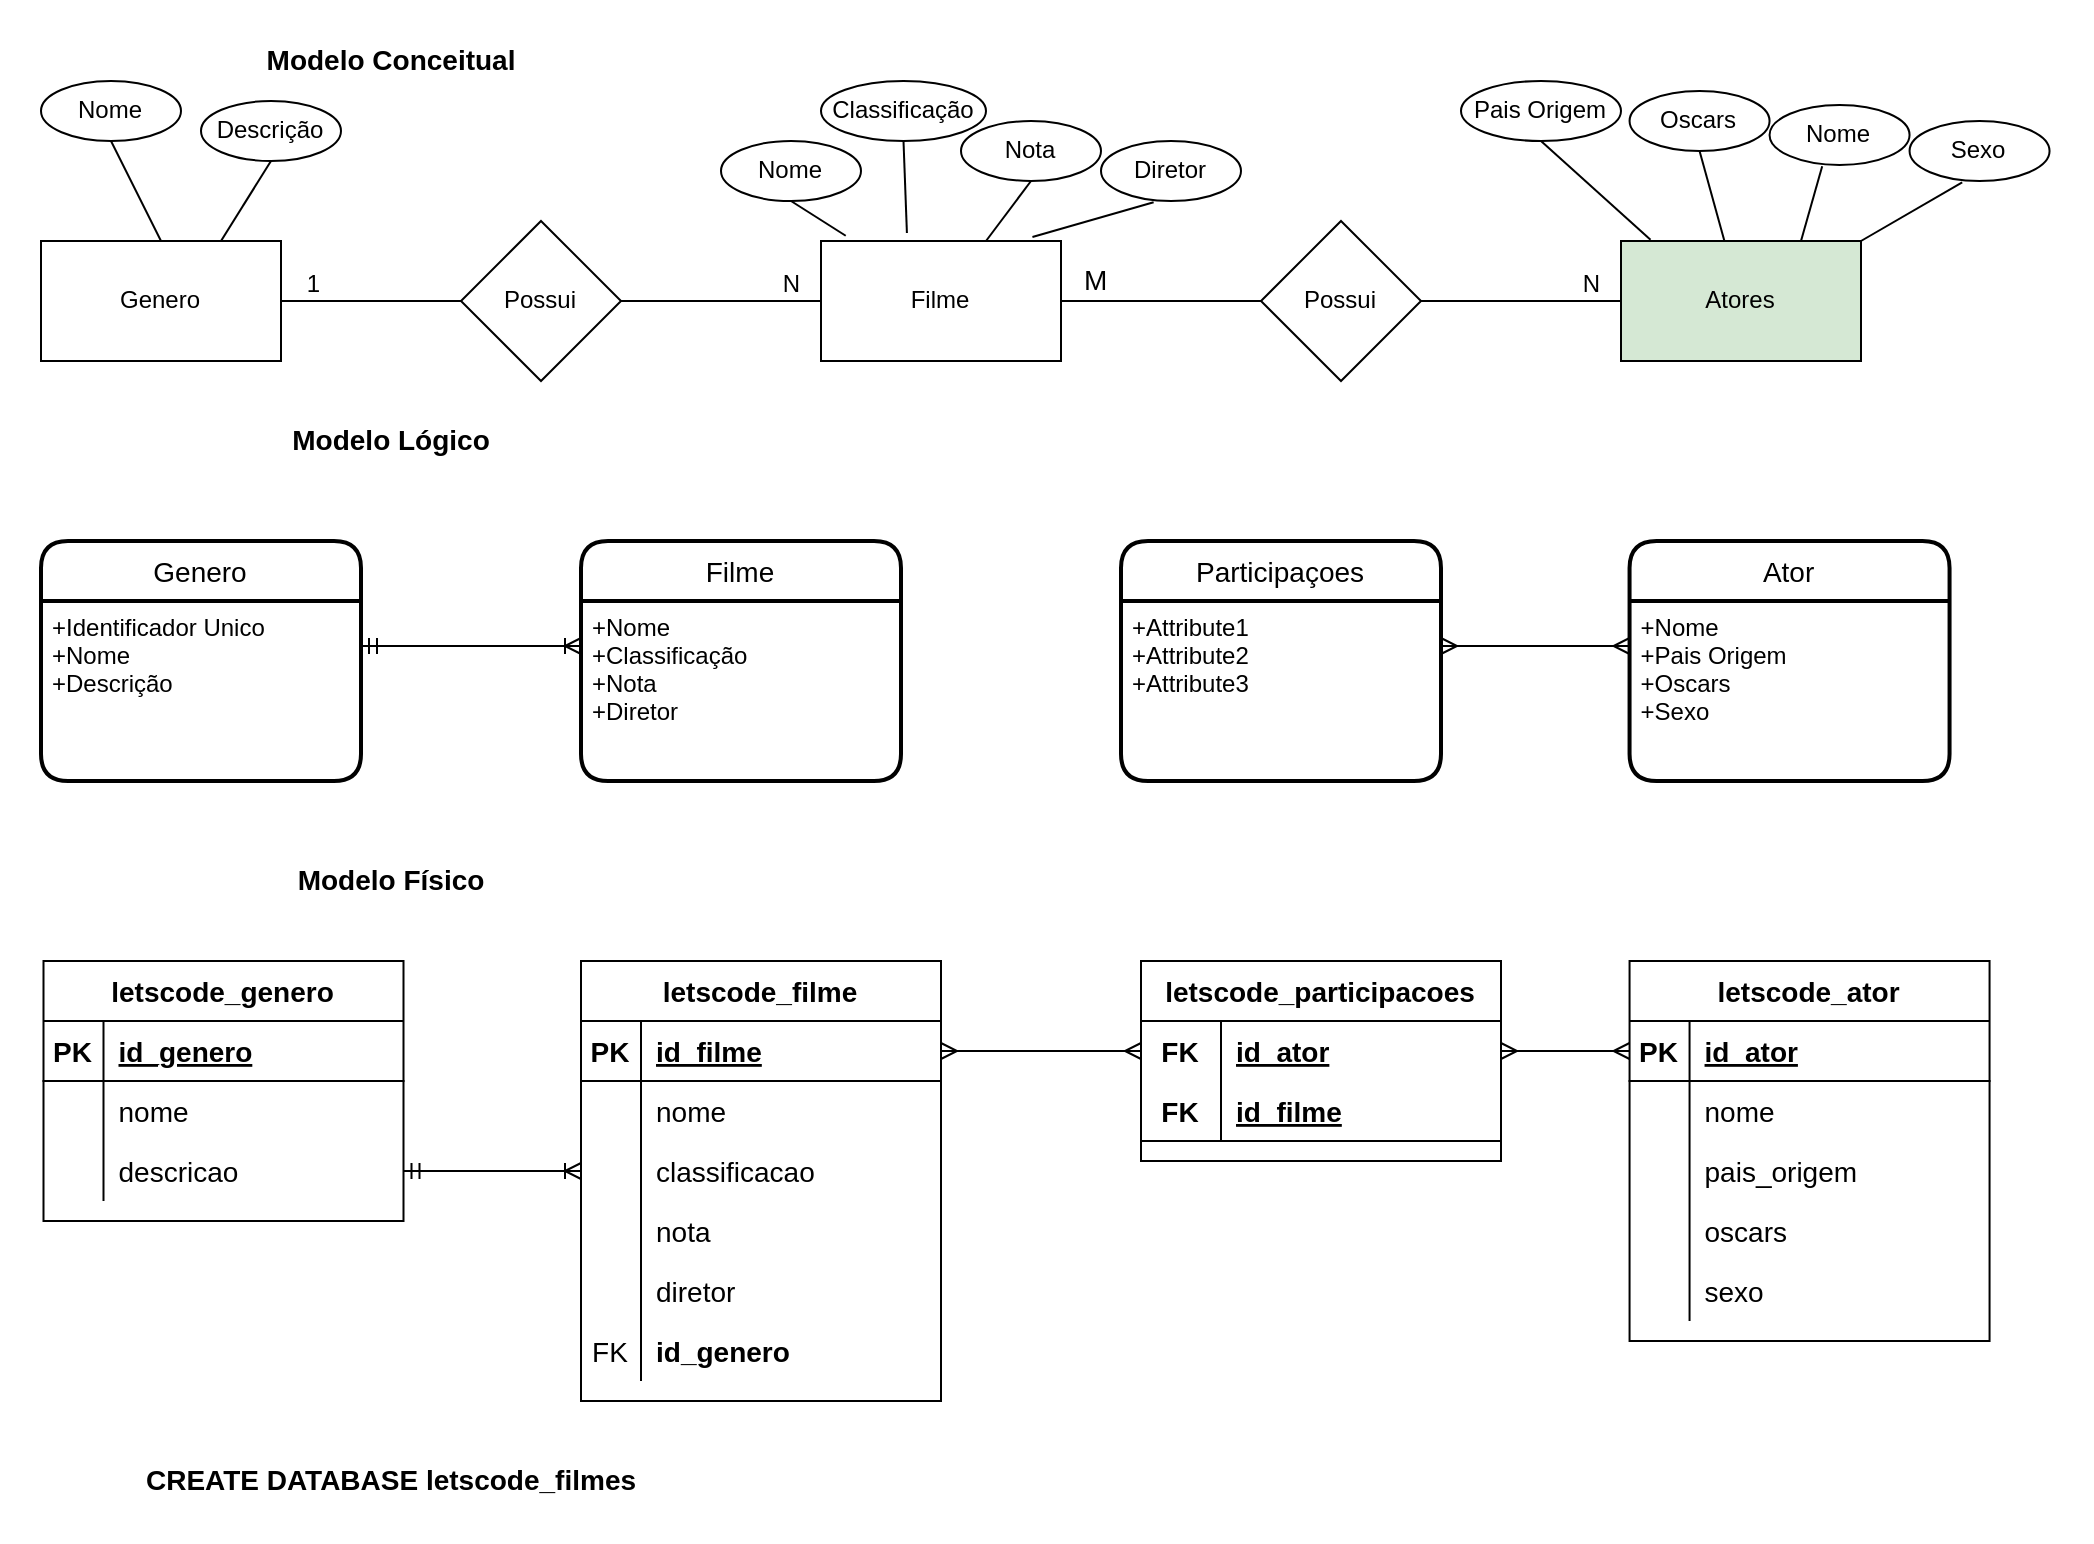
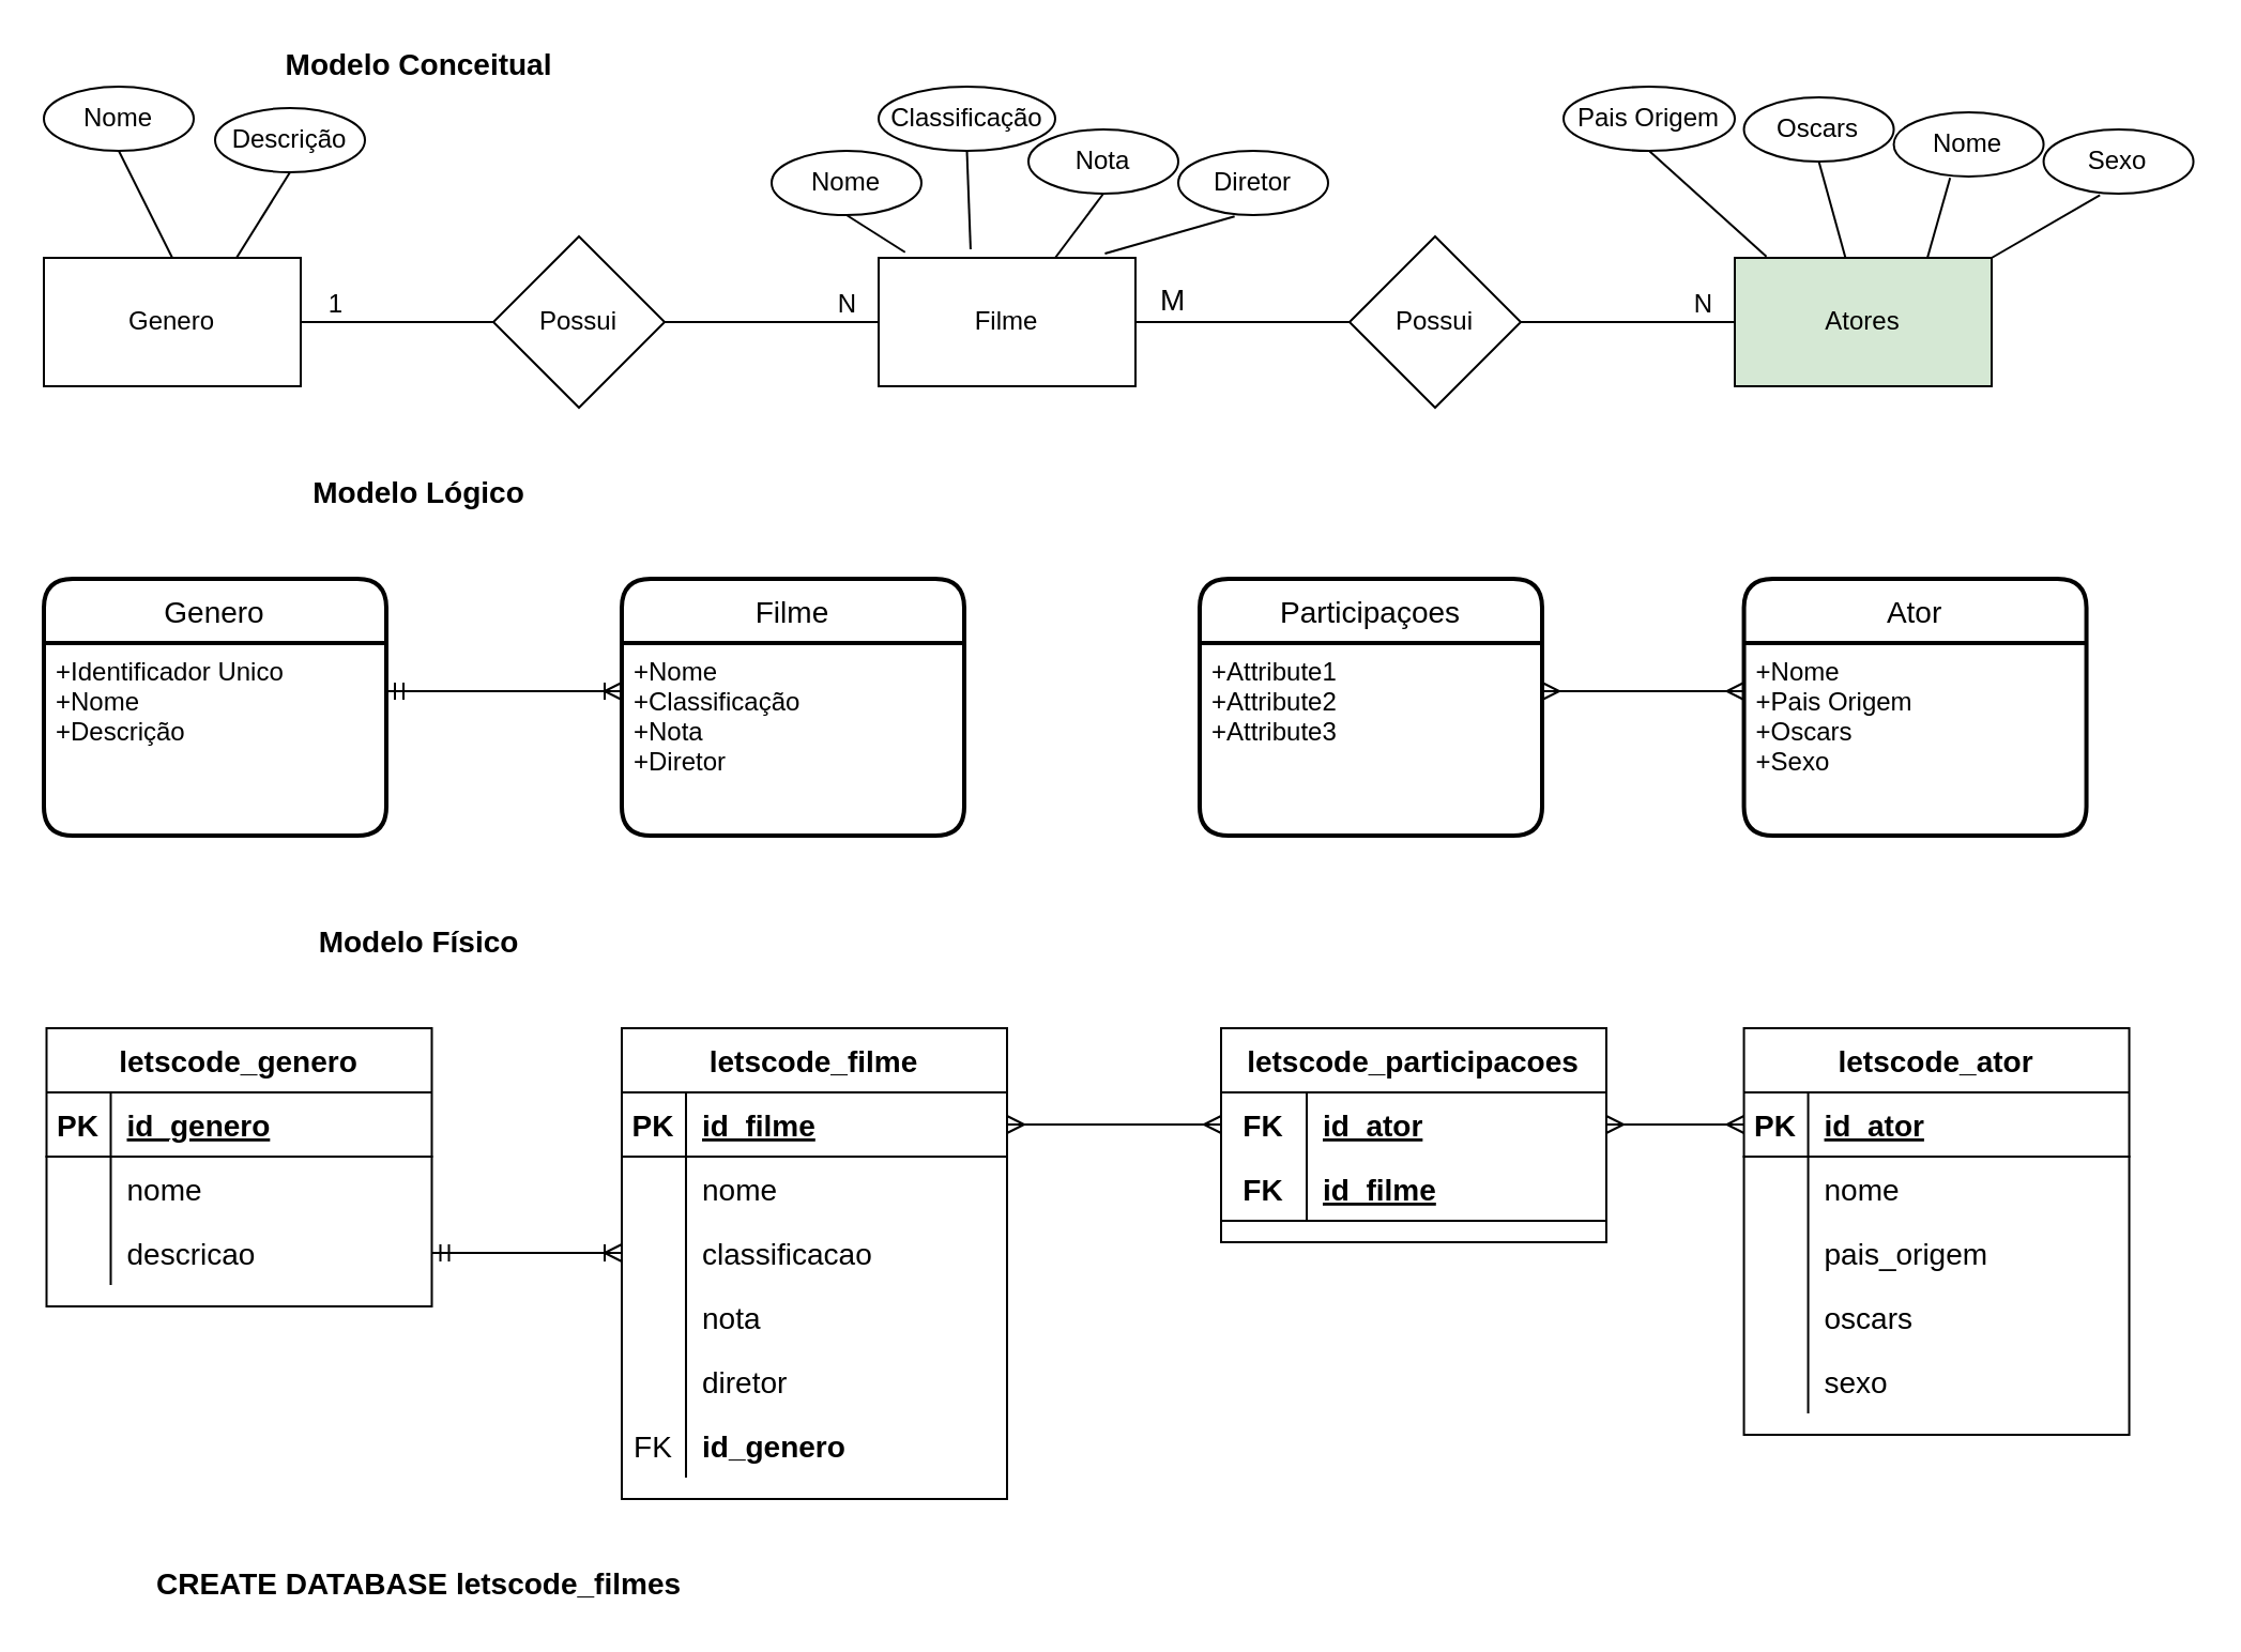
- <mxCell id="20" value="&lt;font style=&quot;font-size: 14px&quot;&gt;&lt;b&gt;Modelo Lógico&lt;/b&gt;&lt;/font&gt;" style="text;html=1;align=center;verticalAlign=middle;resizable=0;points=[];autosize=1;strokeColor=none;fillColor=none;" parent="1" vertex="1"><mxGeometry x="140" y="210" width="110" height="20" as="geometry" /></mxCell>
+ <mxCell id="20" value="&lt;font style=&quot;font-size: 14px&quot;&gt;&lt;b&gt;Modelo Lógico&lt;/b&gt;&lt;/font&gt;" style="text;html=1;align=center;verticalAlign=middle;resizable=0;points=[];autosize=1;strokeColor=none;fillColor=none;" parent="1" vertex="1"><mxGeometry x="140" y="220" width="110" height="20" as="geometry" /></mxCell>
